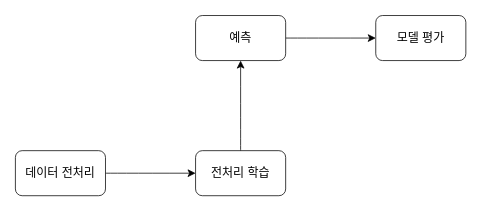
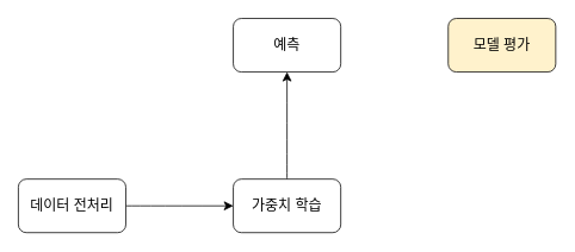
- <mxCell id="4" value="" style="edgeStyle=none;curved=1;rounded=0;orthogonalLoop=1;jettySize=auto;html=1;fontSize=12;startSize=8;endSize=8;" edge="1" parent="1" source="5" target="8"><mxGeometry relative="1" as="geometry" /></mxCell>
- <mxCell id="8" value="모델 평가" style="whiteSpace=wrap;html=1;fontSize=16;rounded=1;glass=0;strokeWidth=1;shadow=0;" vertex="1" parent="1"><mxGeometry x="500" y="20" width="120" height="60" as="geometry" /></mxCell>
+ <mxCell id="8" value="모델 평가" style="whiteSpace=wrap;html=1;fontSize=16;rounded=1;glass=0;strokeWidth=1;shadow=0;fillColor=#fff2cc;" vertex="1" parent="1"><mxGeometry x="500" y="20" width="120" height="60" as="geometry" /></mxCell>
- <mxCell id="7" value="전처리 학습" style="whiteSpace=wrap;html=1;fontSize=16;rounded=1;glass=0;strokeWidth=1;shadow=0;" vertex="1" parent="1"><mxGeometry x="260" y="200" width="120" height="60" as="geometry" /></mxCell>
+ <mxCell id="7" value="가중치 학습" style="whiteSpace=wrap;html=1;fontSize=16;rounded=1;glass=0;strokeWidth=1;shadow=0;" vertex="1" parent="1"><mxGeometry x="260" y="200" width="120" height="60" as="geometry" /></mxCell>
